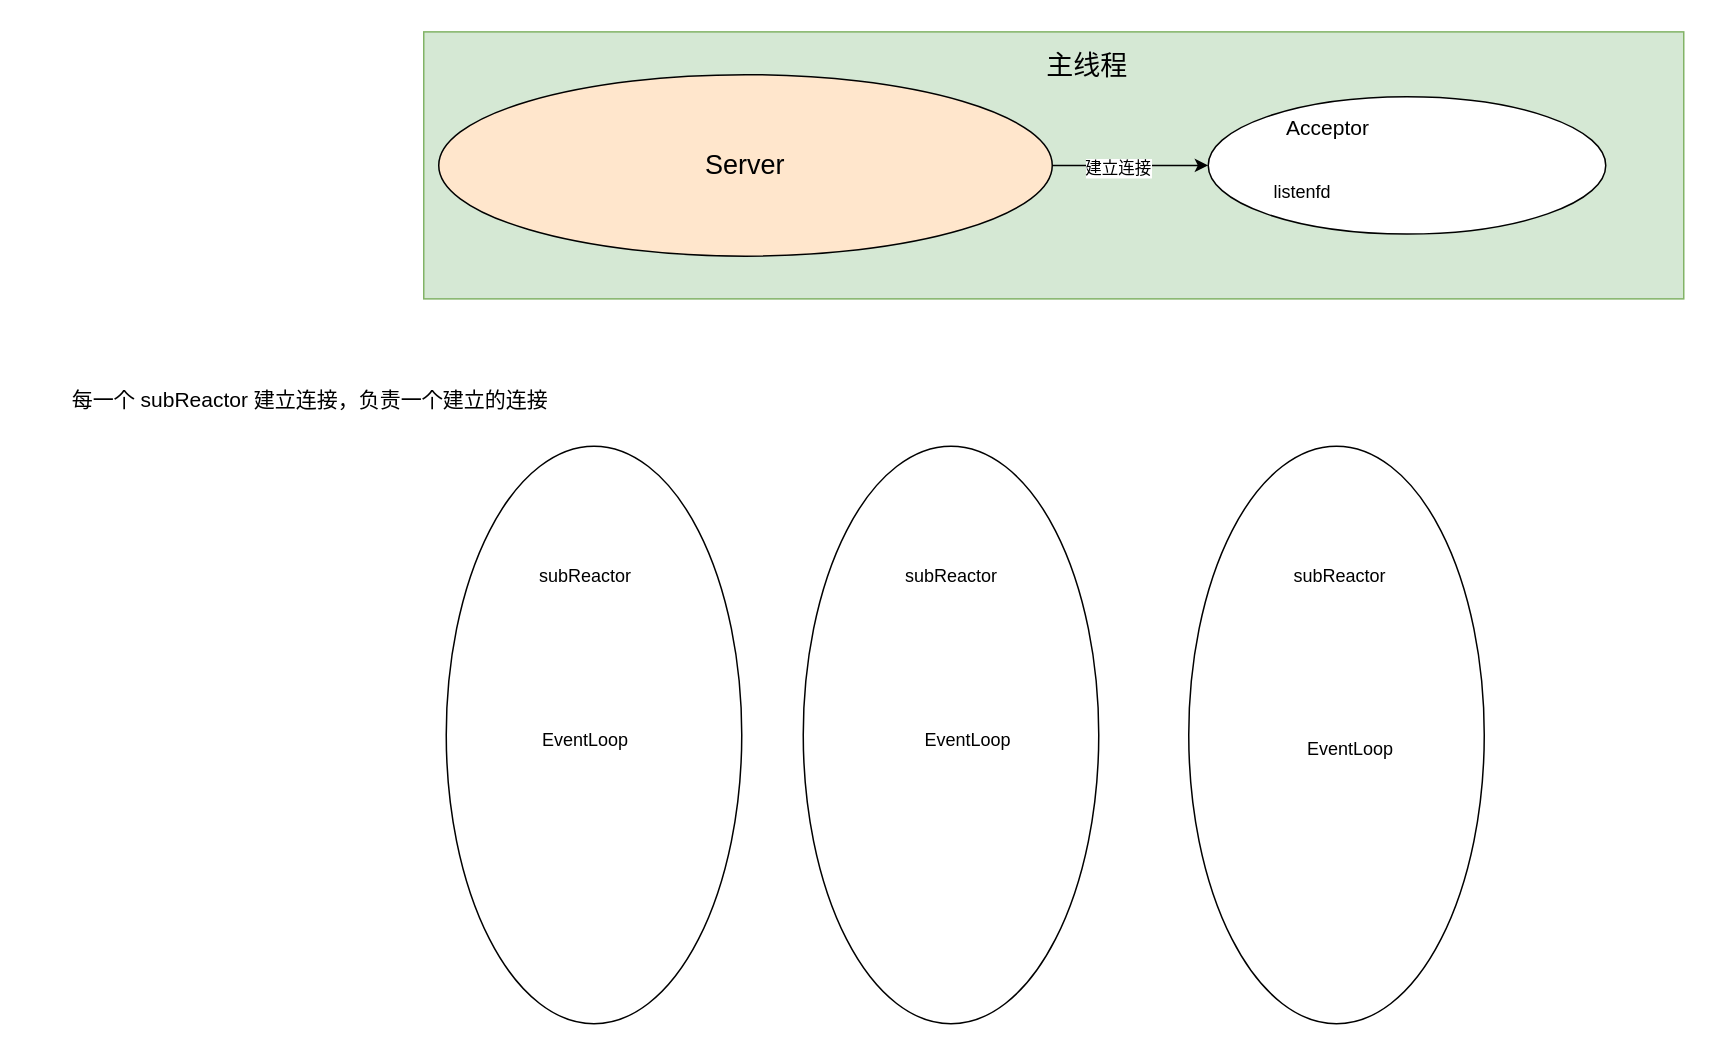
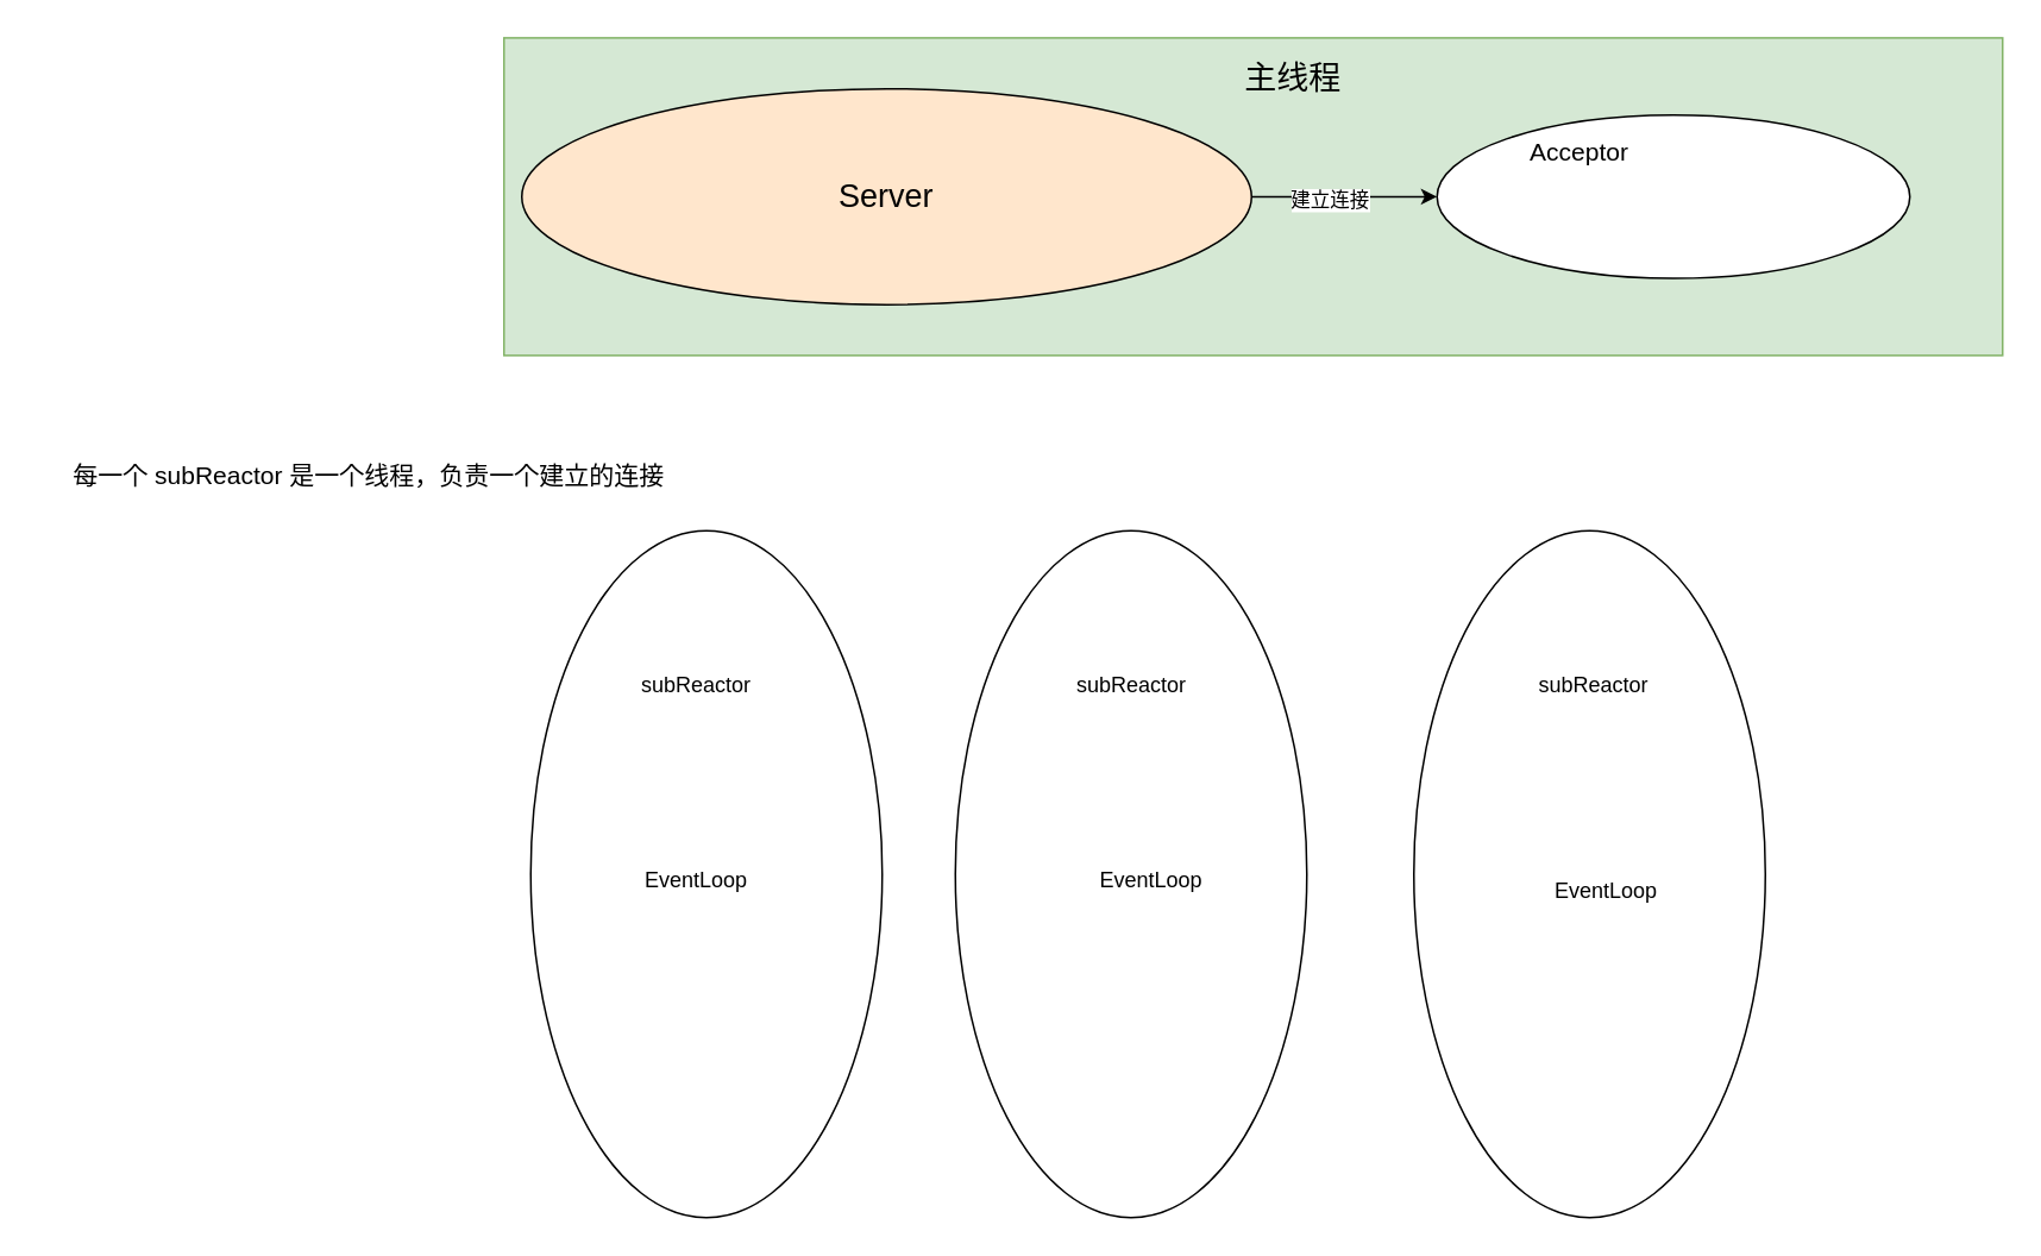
- <mxCell id="7" value="listenfd" style="text;html=1;strokeColor=none;fillColor=none;align=center;verticalAlign=middle;whiteSpace=wrap;rounded=0;" vertex="1" parent="1"><mxGeometry x="838" y="113" width="60" height="30" as="geometry" /></mxCell>
- <mxCell id="16" value="&lt;font style=&quot;font-size: 14px;&quot;&gt;每一个 subReactor 建立连接，负责一个建立的连接&lt;/font&gt;" style="text;html=1;strokeColor=none;fillColor=none;align=center;verticalAlign=middle;whiteSpace=wrap;rounded=0;" vertex="1" parent="1"><mxGeometry x="20" y="195" width="373" height="141" as="geometry" /></mxCell>
+ <mxCell id="16" value="&lt;font style=&quot;font-size: 14px;&quot;&gt;每一个 subReactor 是一个线程，负责一个建立的连接&lt;/font&gt;" style="text;html=1;strokeColor=none;fillColor=none;align=center;verticalAlign=middle;whiteSpace=wrap;rounded=0;" vertex="1" parent="1"><mxGeometry x="20" y="195" width="373" height="141" as="geometry" /></mxCell>
